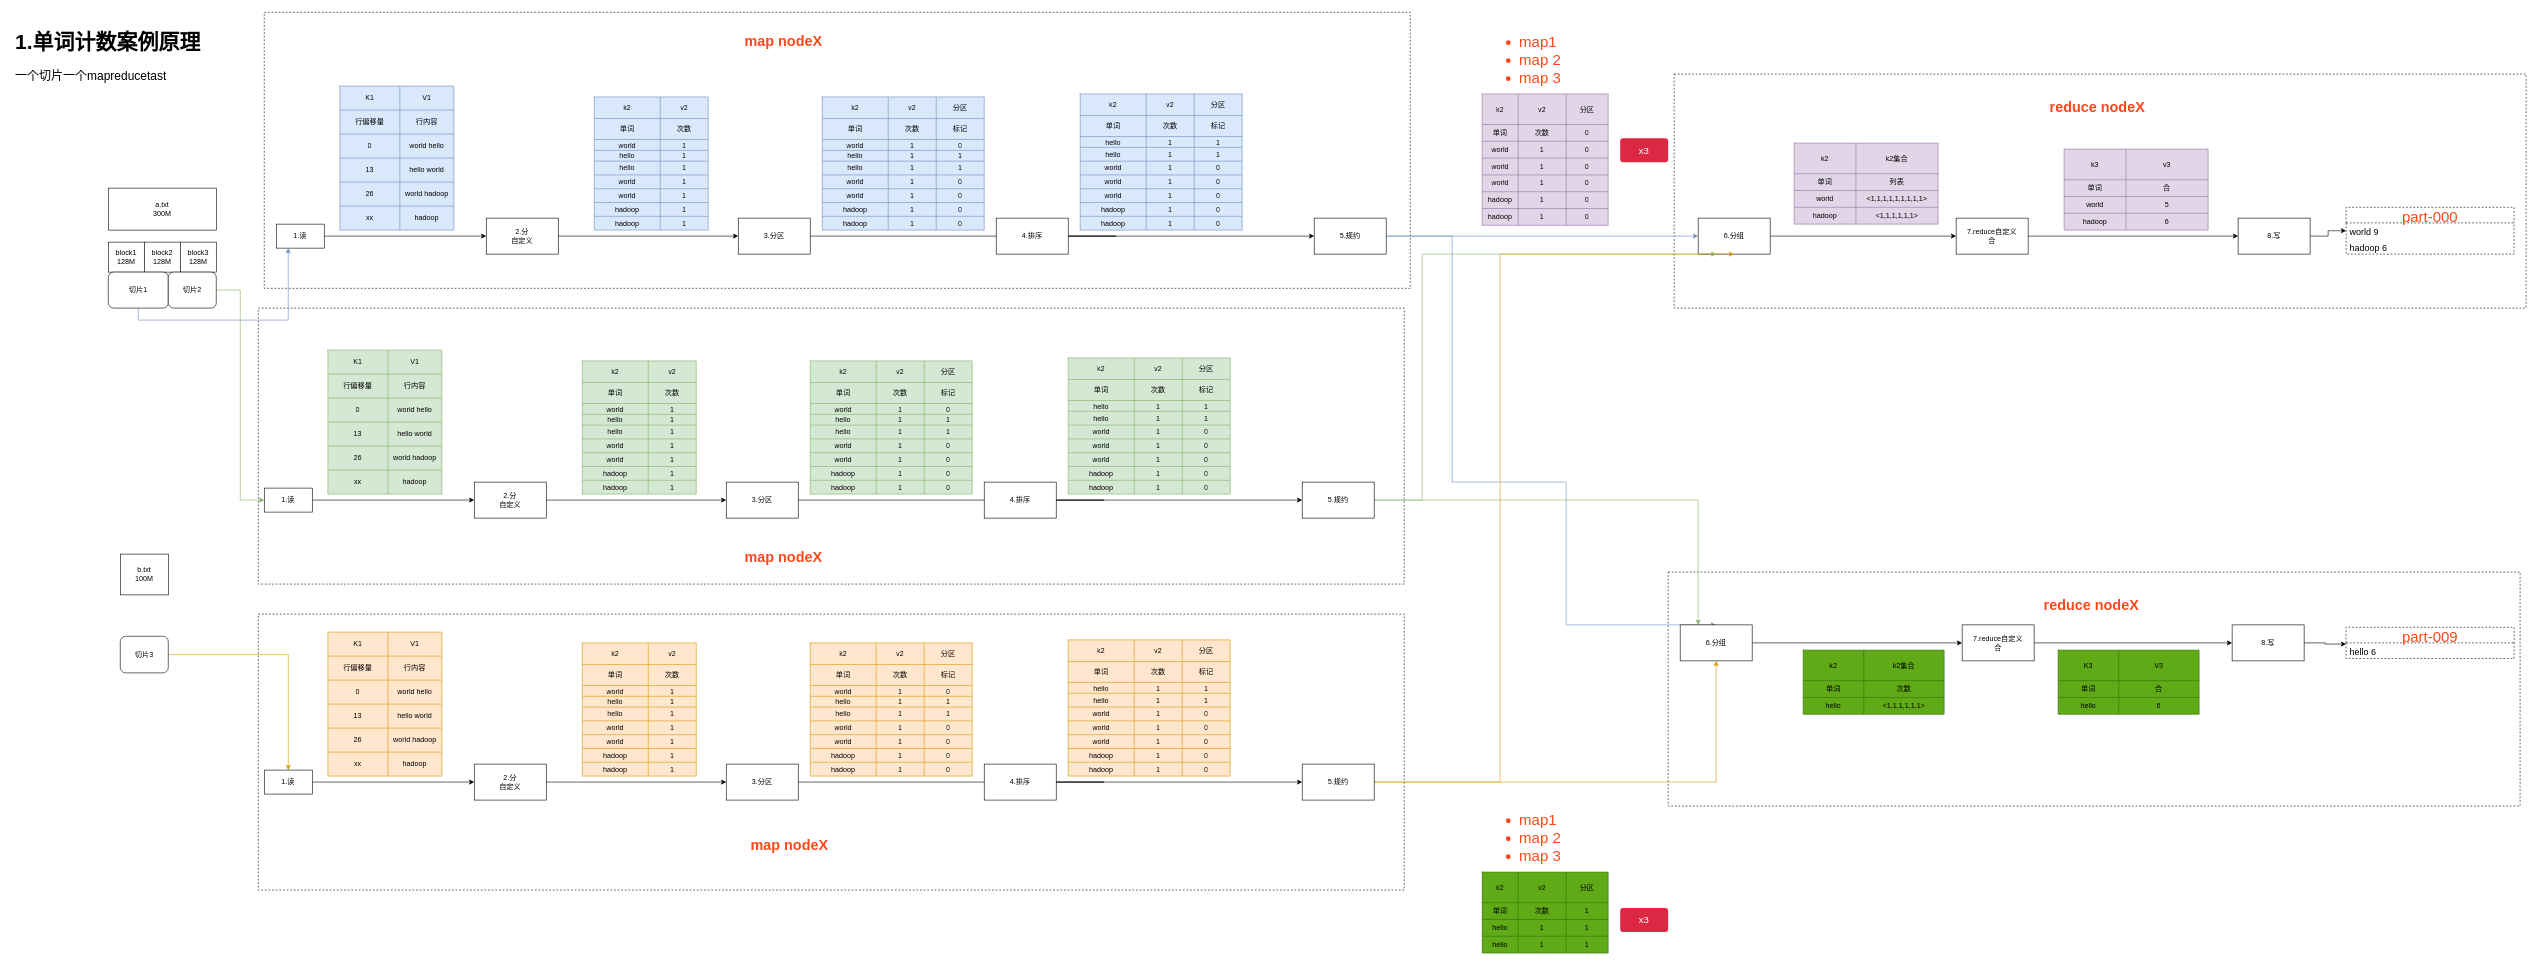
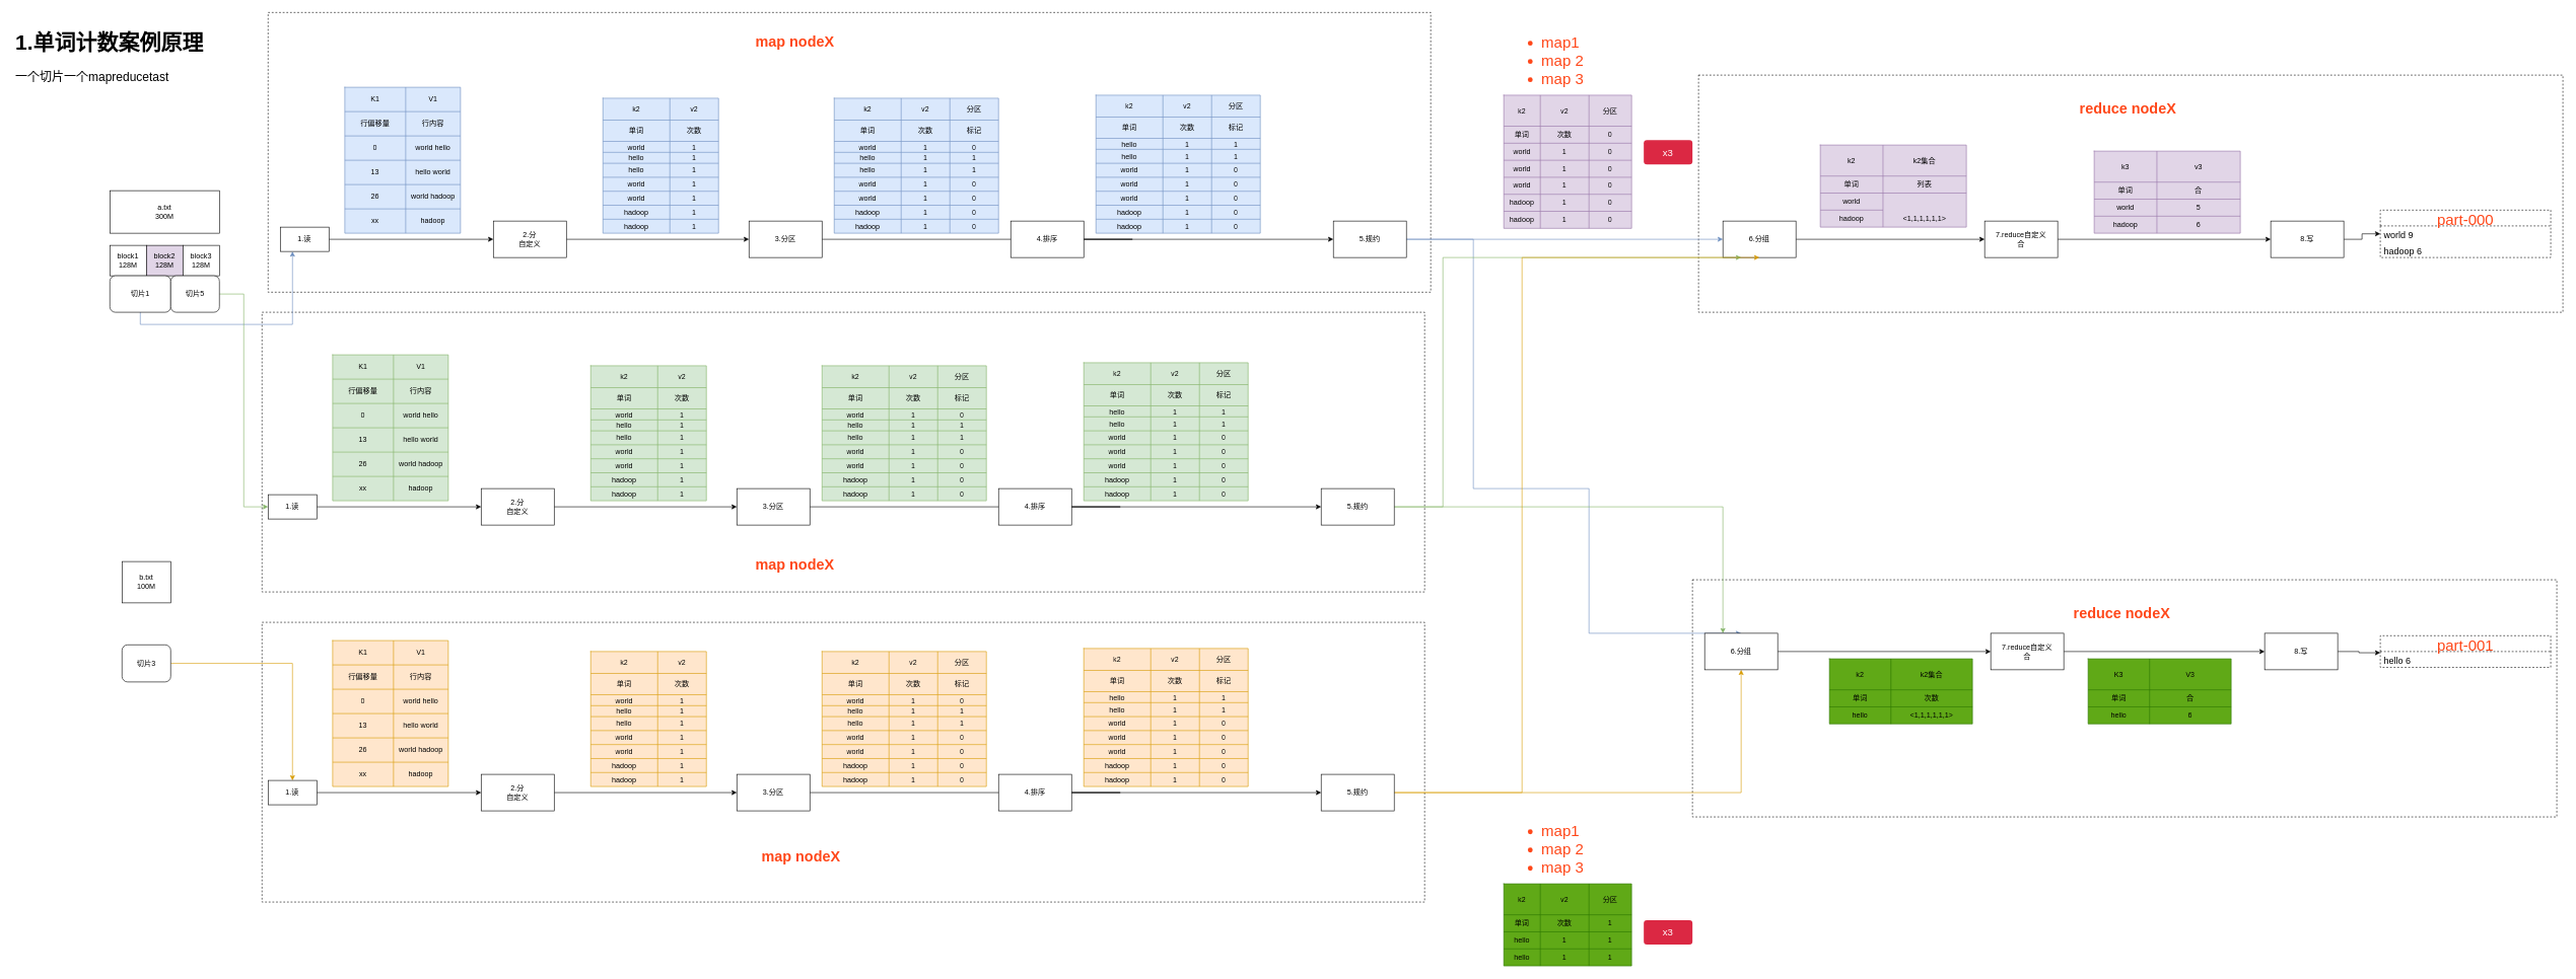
- <mxCell id="494" value="&amp;lt;1,1,1,1,1,1,1,1,1&amp;gt;" style="shape=partialRectangle;html=1;whiteSpace=wrap;connectable=0;fillColor=none;top=0;left=0;bottom=0;right=0;overflow=hidden;pointerEvents=1;" vertex="1" parent="492"><mxGeometry x="103" width="137" height="28" as="geometry" /></mxCell>
- <mxCell id="28" value="block2&lt;br&gt;128M" style="rounded=0;whiteSpace=wrap;html=1;" parent="1" vertex="1"><mxGeometry x="240" y="403" width="60" height="50" as="geometry" /></mxCell>
+ <mxCell id="28" value="block2&lt;br&gt;128M" style="rounded=0;whiteSpace=wrap;html=1;fillColor=#e1d5e7;" parent="1" vertex="1"><mxGeometry x="240" y="403" width="60" height="50" as="geometry" /></mxCell>
- <mxCell id="34" value="切片2" style="rounded=1;whiteSpace=wrap;html=1;" parent="1" vertex="1"><mxGeometry x="280" y="453" width="80" height="60" as="geometry" /></mxCell>
+ <mxCell id="34" value="切片5" style="rounded=1;whiteSpace=wrap;html=1;" parent="1" vertex="1"><mxGeometry x="280" y="453" width="80" height="60" as="geometry" /></mxCell>
- <mxCell id="435" value="part-009" style="swimlane;fontStyle=0;childLayout=stackLayout;horizontal=1;startSize=26;horizontalStack=0;resizeParent=1;resizeParentMax=0;resizeLast=0;collapsible=1;marginBottom=0;dashed=1;fontSize=25;fontColor=#FF4719;" vertex="1" parent="1"><mxGeometry x="3910" y="1045" width="280" height="52" as="geometry" /></mxCell>
+ <mxCell id="435" value="part-001" style="swimlane;fontStyle=0;childLayout=stackLayout;horizontal=1;startSize=26;horizontalStack=0;resizeParent=1;resizeParentMax=0;resizeLast=0;collapsible=1;marginBottom=0;dashed=1;fontSize=25;fontColor=#FF4719;" vertex="1" parent="1"><mxGeometry x="3910" y="1045" width="280" height="52" as="geometry" /></mxCell>
